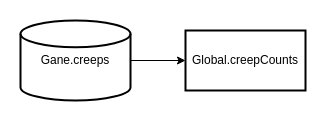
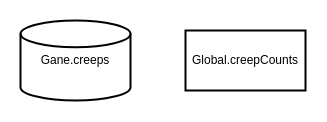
- <mxCell id="2" value="" style="edgeStyle=none;html=1;" parent="1" source="3" target="4" edge="1"><mxGeometry relative="1" as="geometry" /></mxCell>
